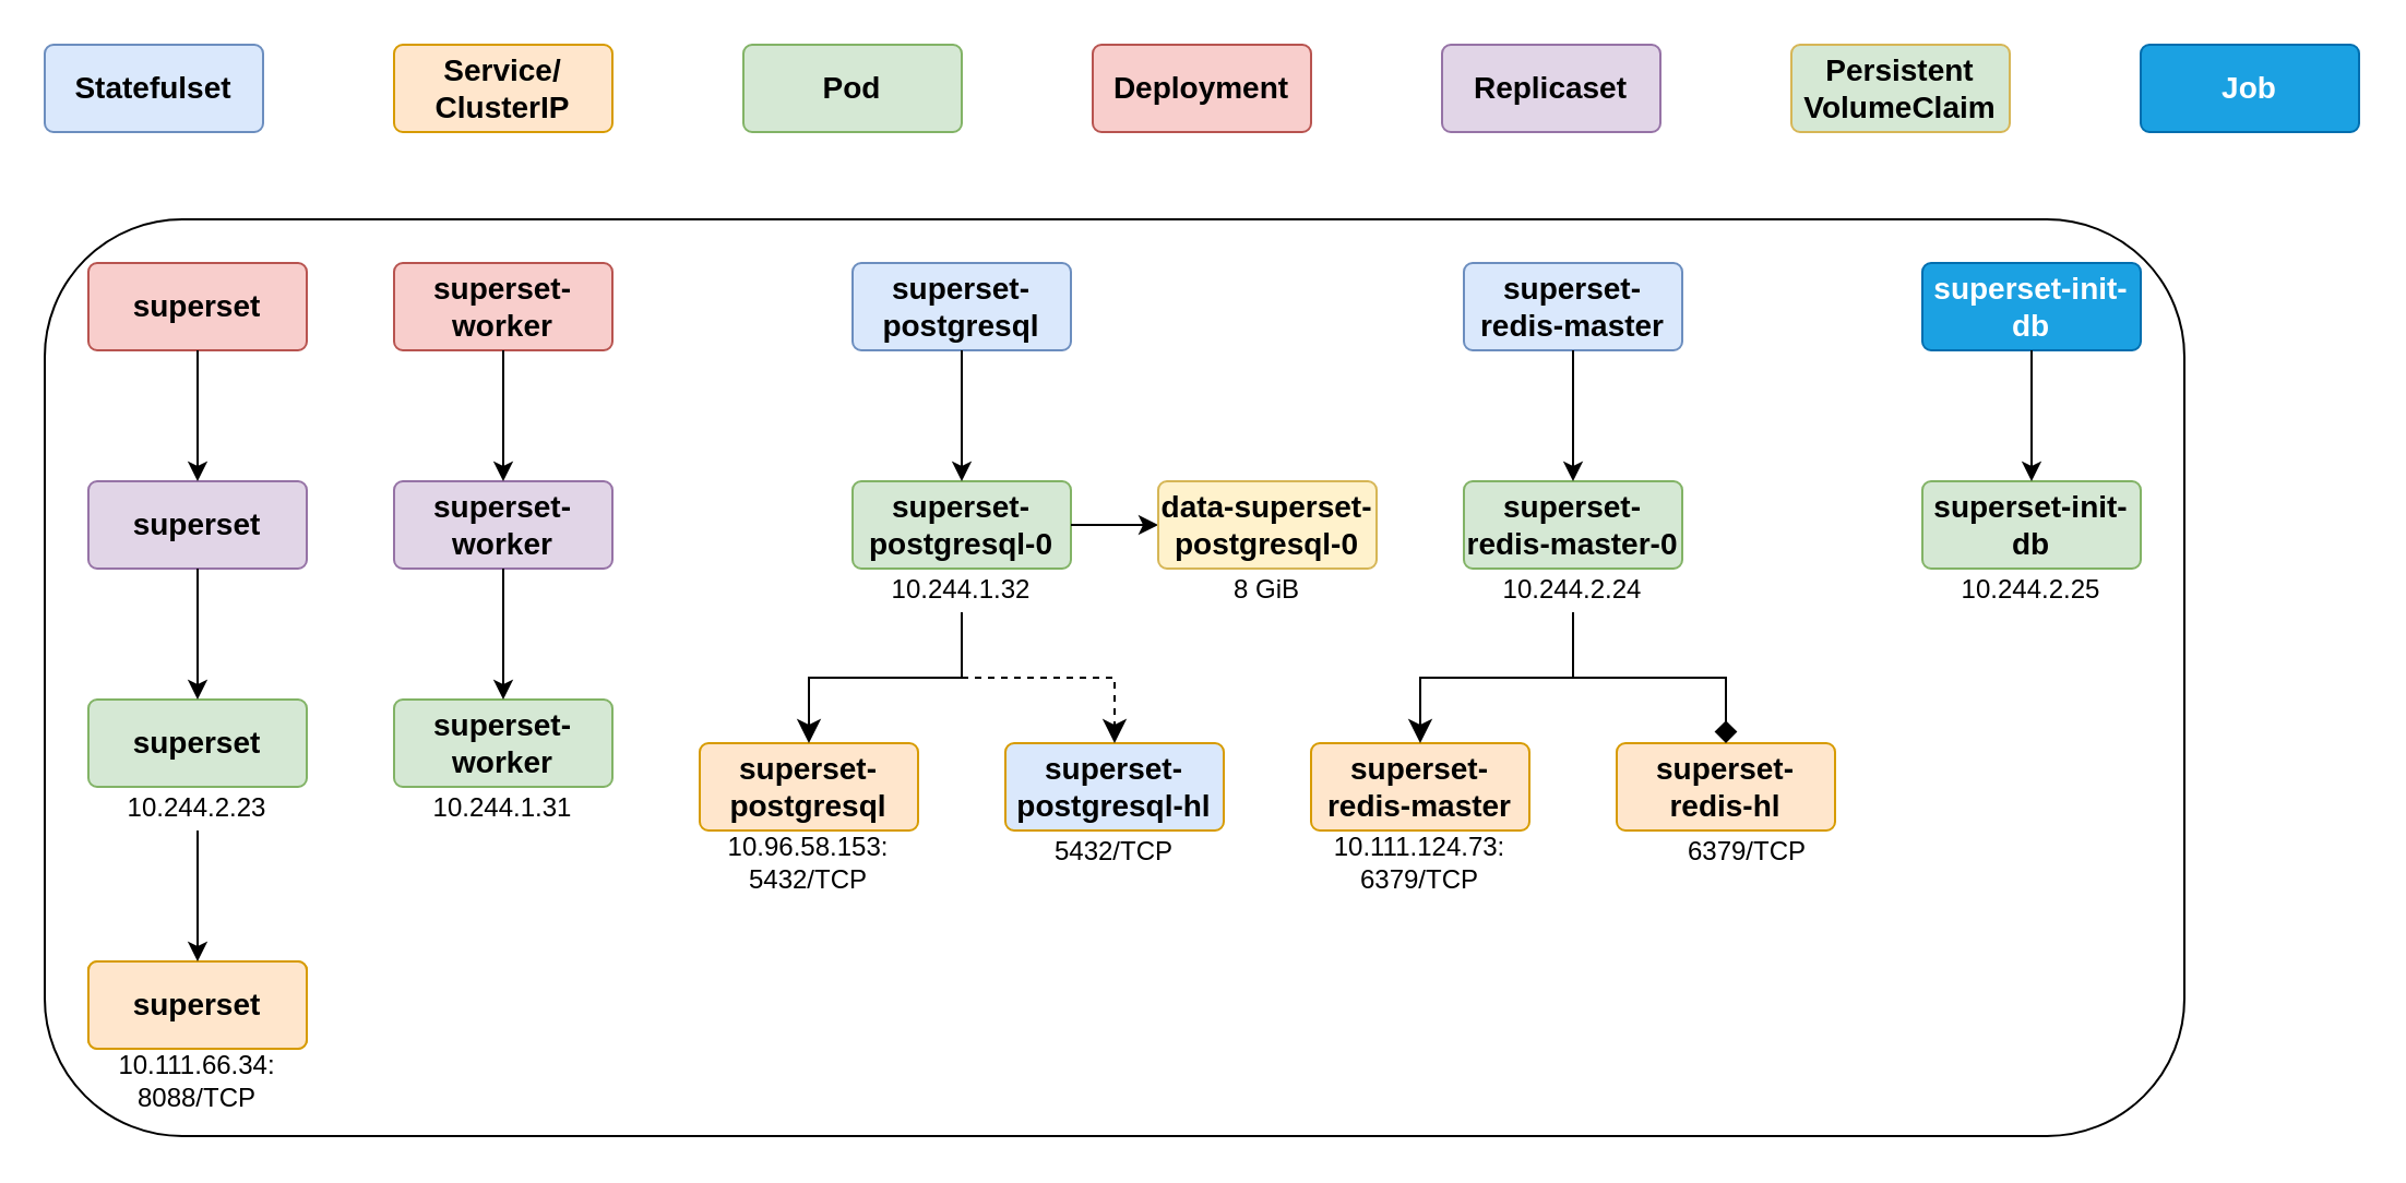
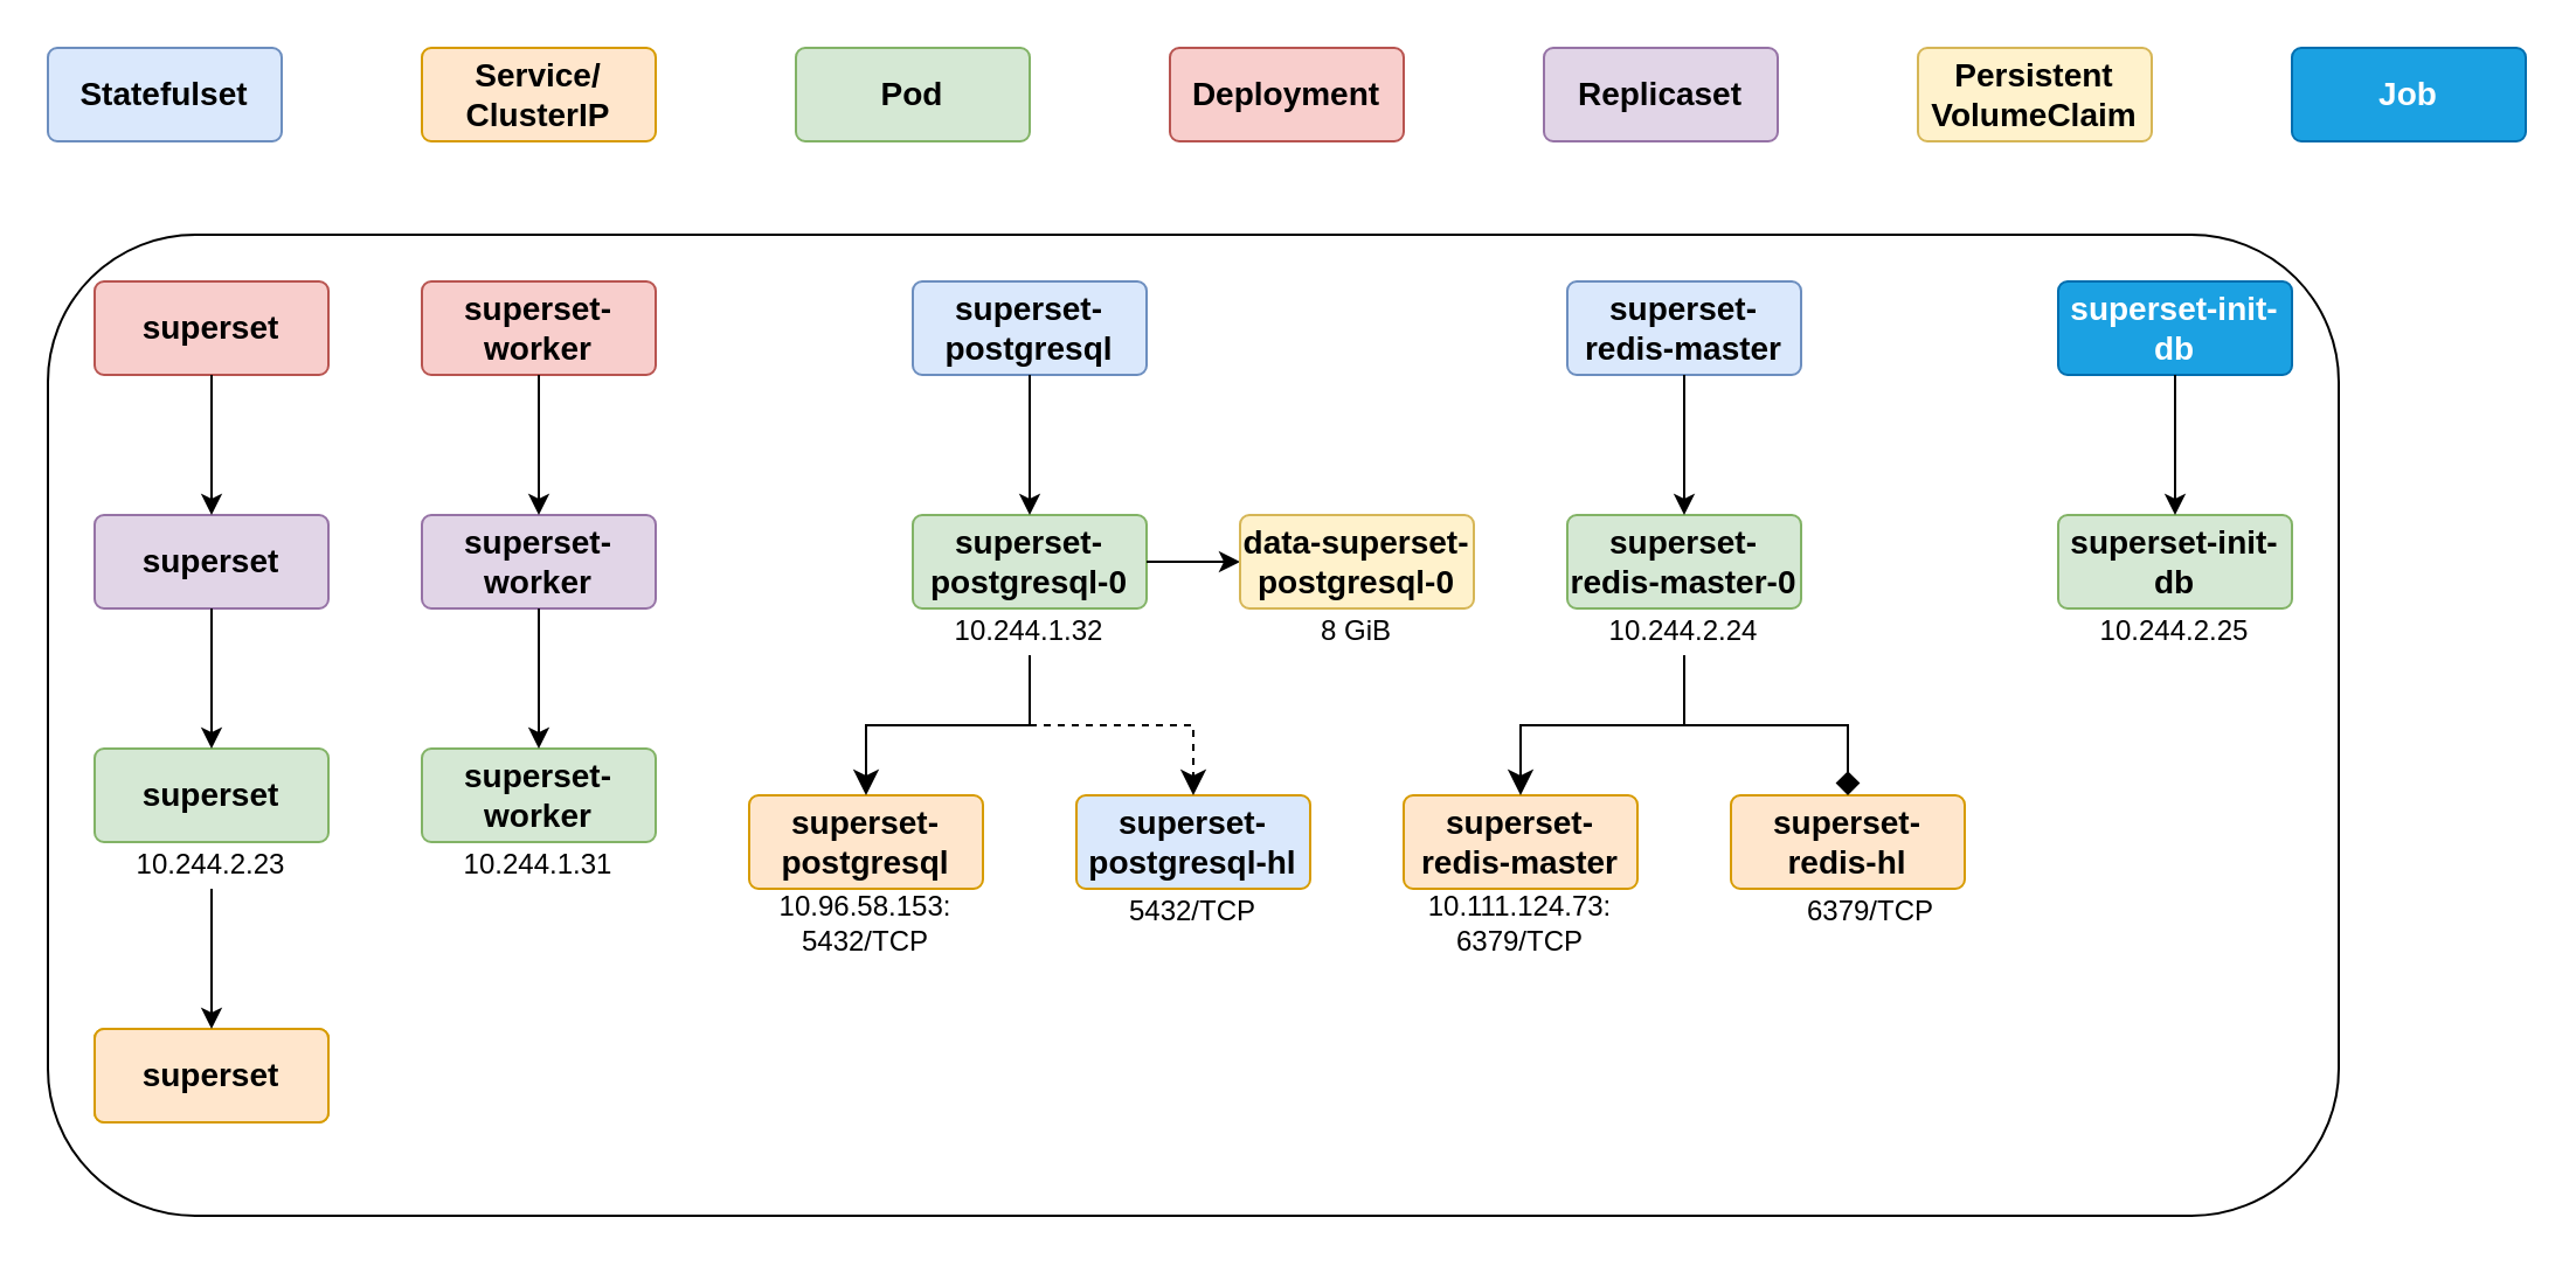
- <mxCell id="16" value="&lt;span style=&quot;font-size: 14px;&quot;&gt;&lt;b&gt;Persistent&lt;/b&gt;&lt;/span&gt;&lt;div&gt;&lt;span style=&quot;font-size: 14px;&quot;&gt;&lt;b&gt;VolumeClaim&lt;/b&gt;&lt;/span&gt;&lt;/div&gt;" style="rounded=1;arcSize=10;whiteSpace=wrap;html=1;align=center;fillColor=#d5e8d4;strokeColor=#d6b656;" vertex="1" parent="1"><mxGeometry x="820" y="20" width="100" height="40" as="geometry" /></mxCell>
+ <mxCell id="16" value="&lt;span style=&quot;font-size: 14px;&quot;&gt;&lt;b&gt;Persistent&lt;/b&gt;&lt;/span&gt;&lt;div&gt;&lt;span style=&quot;font-size: 14px;&quot;&gt;&lt;b&gt;VolumeClaim&lt;/b&gt;&lt;/span&gt;&lt;/div&gt;" style="rounded=1;arcSize=10;whiteSpace=wrap;html=1;align=center;fillColor=#fff2cc;strokeColor=#d6b656;" vertex="1" parent="1"><mxGeometry x="820" y="20" width="100" height="40" as="geometry" /></mxCell>
- <mxCell id="21" value="10.111.66.34:&lt;div&gt;8088/TCP&lt;/div&gt;" style="text;html=1;align=center;verticalAlign=middle;whiteSpace=wrap;rounded=0;" vertex="1" parent="1"><mxGeometry x="40" y="480" width="100" height="30" as="geometry" /></mxCell>
